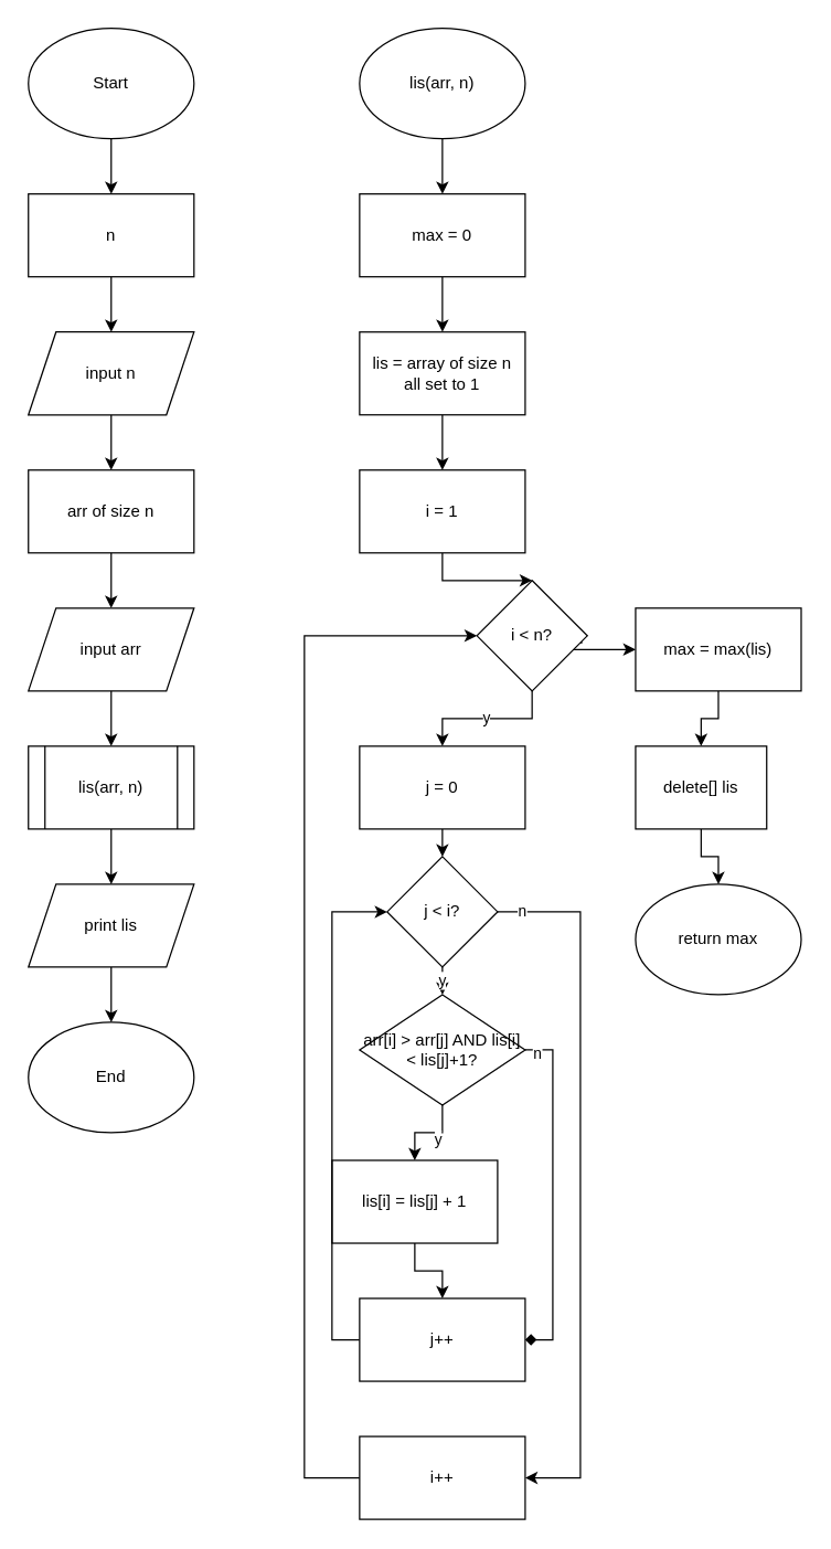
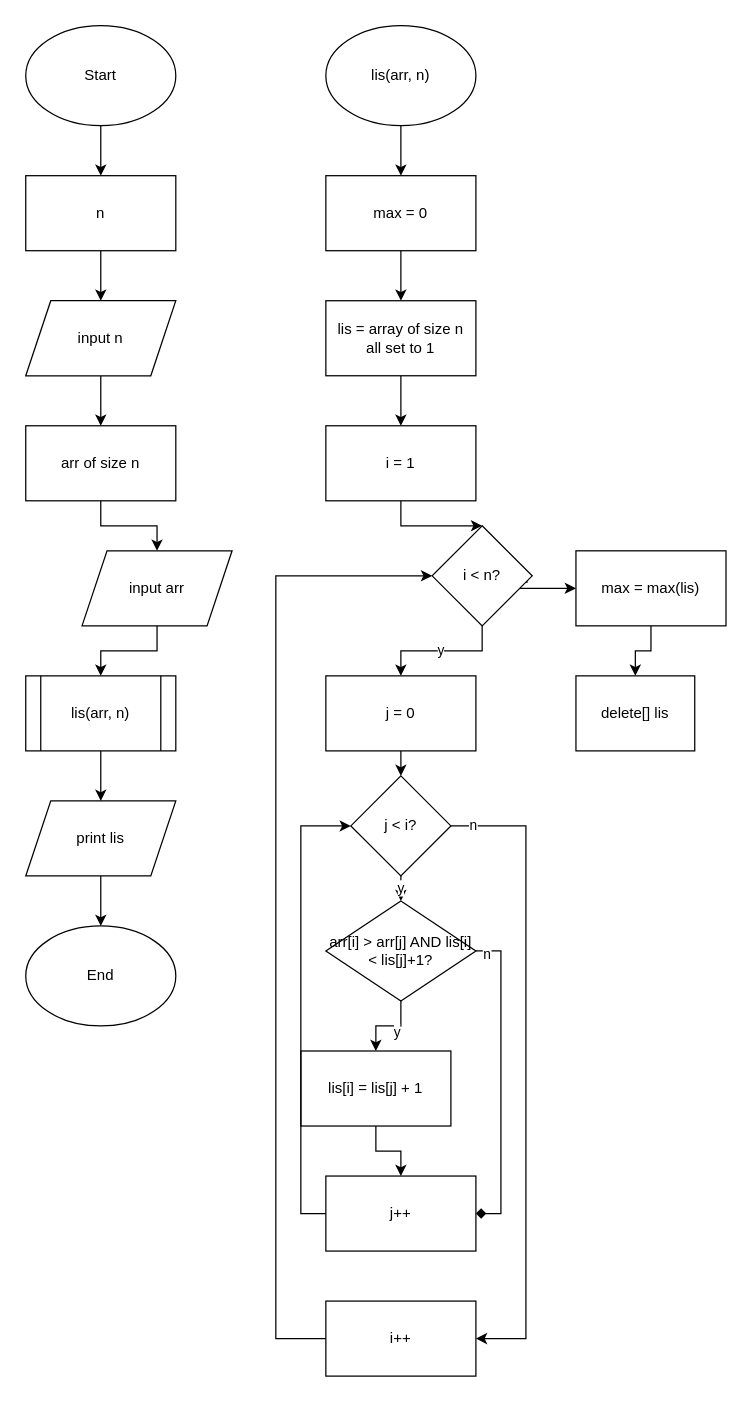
- <mxCell id="11" value="input arr" style="shape=parallelogram;perimeter=parallelogramPerimeter;whiteSpace=wrap;html=1;fixedSize=1;" vertex="1" parent="1"><mxGeometry y="440" width="120" height="60" as="geometry" x="20" /></mxCell>
+ <mxCell id="11" value="input arr" style="shape=parallelogram;perimeter=parallelogramPerimeter;whiteSpace=wrap;html=1;fixedSize=1;" vertex="1" parent="1"><mxGeometry x="65" y="440" width="120" height="60" as="geometry" /></mxCell>
- <mxCell id="48" style="edgeStyle=orthogonalEdgeStyle;rounded=0;orthogonalLoop=1;jettySize=auto;html=1;exitX=0.5;exitY=1;exitDx=0;exitDy=0;entryX=0.5;entryY=0;entryDx=0;entryDy=0;" edge="1" parent="1" source="49" target="50"><mxGeometry relative="1" as="geometry" /></mxCell>
- <mxCell id="50" value="return max" style="ellipse;whiteSpace=wrap;html=1;" vertex="1" parent="1"><mxGeometry x="460" y="640" width="120" height="80" as="geometry" /></mxCell>
